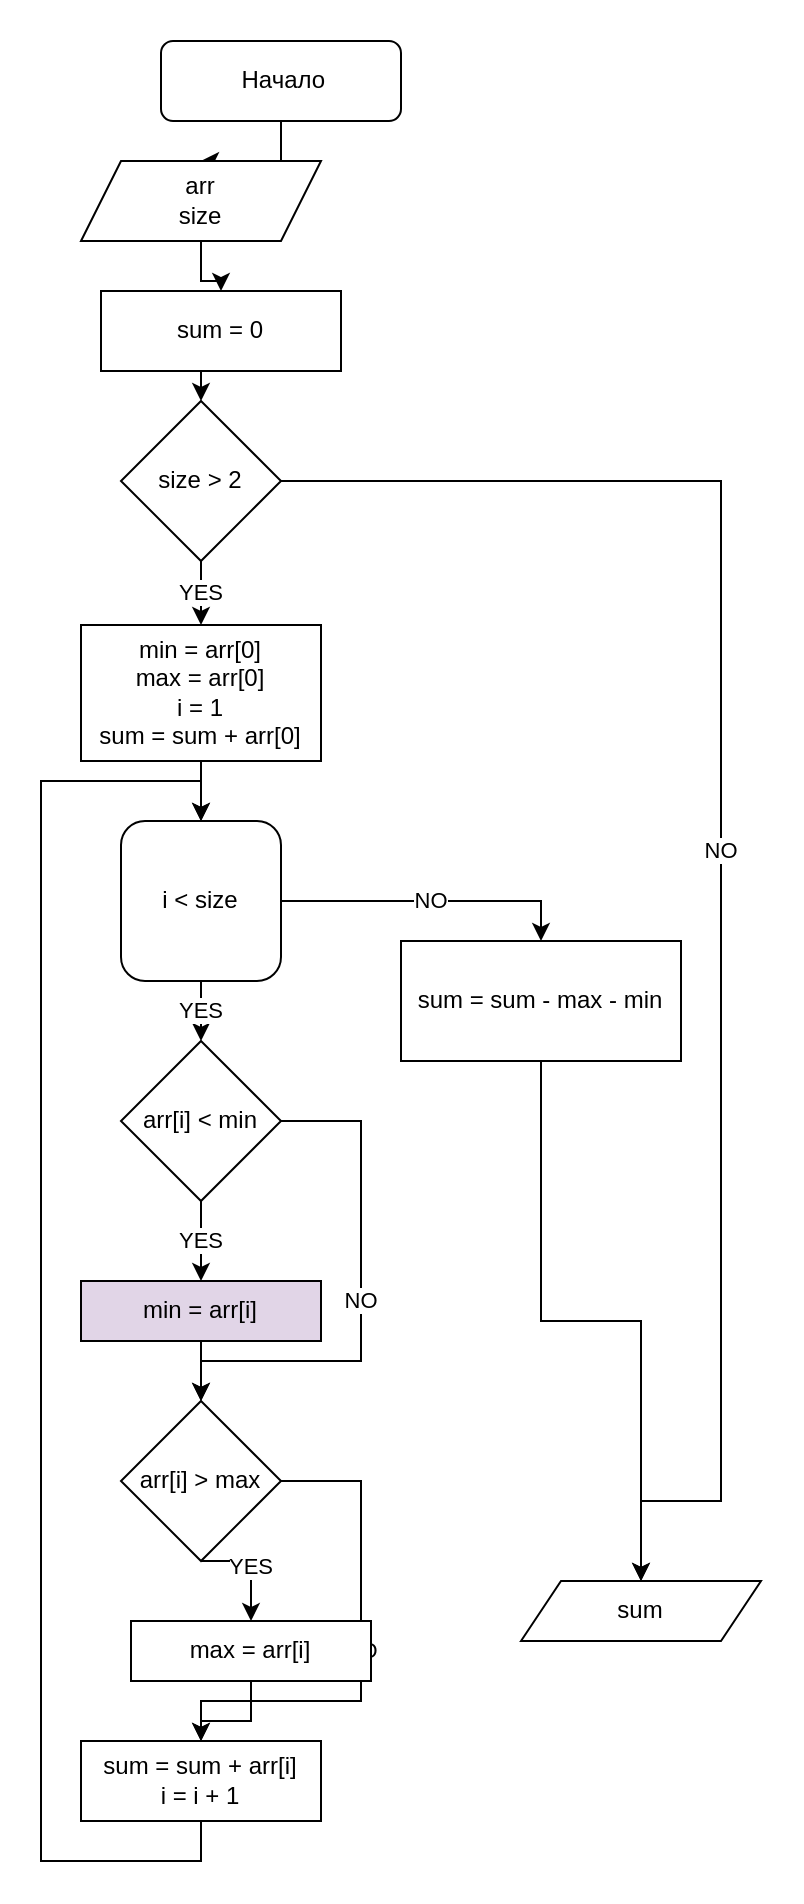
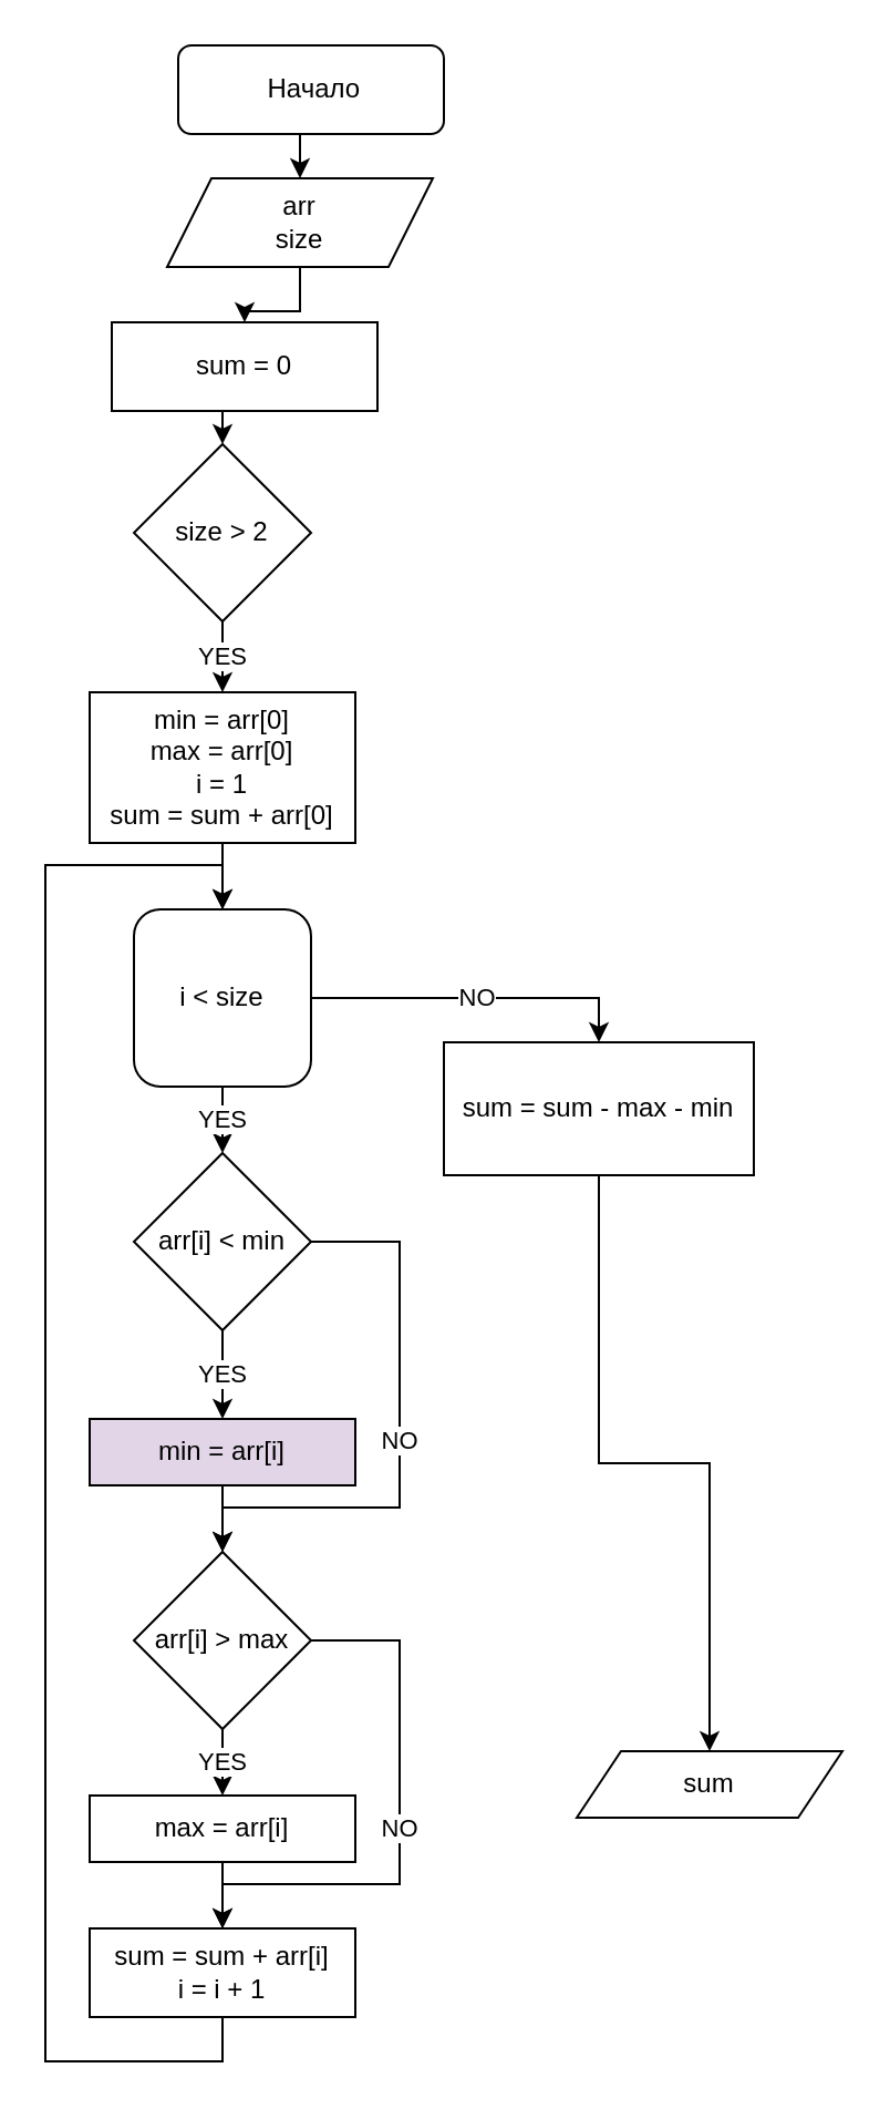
- <mxCell id="5" value="arr&lt;br&gt;size" style="shape=parallelogram;perimeter=parallelogramPerimeter;whiteSpace=wrap;html=1;fixedSize=1;" parent="1" vertex="1"><mxGeometry x="40" y="80" width="120" height="40" as="geometry" /></mxCell>
+ <mxCell id="5" value="arr&lt;br&gt;size" style="shape=parallelogram;perimeter=parallelogramPerimeter;whiteSpace=wrap;html=1;fixedSize=1;" parent="1" vertex="1"><mxGeometry x="75" y="80" width="120" height="40" as="geometry" /></mxCell>
- <mxCell id="7" value="NO" style="edgeStyle=orthogonalEdgeStyle;rounded=0;orthogonalLoop=1;jettySize=auto;html=1;exitX=1;exitY=0.5;exitDx=0;exitDy=0;entryX=0.5;entryY=0;entryDx=0;entryDy=0;" parent="1" source="8" target="11" edge="1"><mxGeometry relative="1" as="geometry"><Array as="points"><mxPoint x="360" y="240" /><mxPoint x="360" y="750" /><mxPoint x="320" y="750" /></Array></mxGeometry></mxCell>
- <mxCell id="26" value="max = arr[i]" style="rounded=0;whiteSpace=wrap;html=1;" vertex="1" parent="1"><mxGeometry x="65" y="810" width="120" height="30" as="geometry" /></mxCell>
+ <mxCell id="26" value="max = arr[i]" style="rounded=0;whiteSpace=wrap;html=1;" vertex="1" parent="1"><mxGeometry x="40" y="810" width="120" height="30" as="geometry" /></mxCell>
